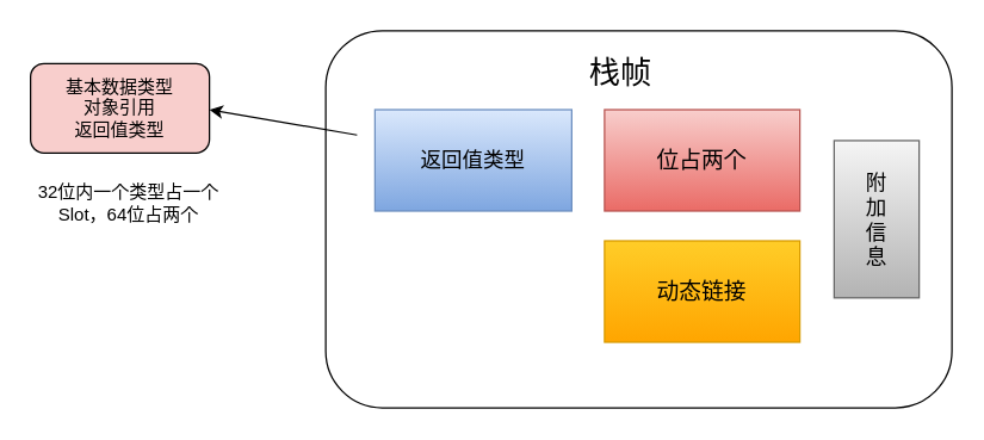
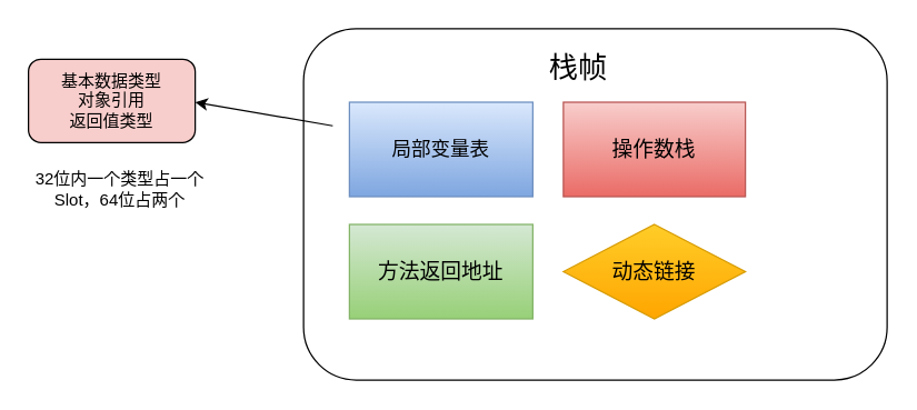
- <mxCell id="4" value="&lt;font style=&quot;font-size: 14px;&quot;&gt;返回值类型&lt;/font&gt;" style="rounded=0;whiteSpace=wrap;html=1;fillColor=#dae8fc;gradientColor=#7ea6e0;strokeColor=#6c8ebf;" vertex="1" parent="1"><mxGeometry x="251" y="73" width="132" height="68" as="geometry" /></mxCell>
+ <mxCell id="4" value="&lt;font style=&quot;font-size: 14px;&quot;&gt;局部变量表&lt;/font&gt;" style="rounded=0;whiteSpace=wrap;html=1;fillColor=#dae8fc;gradientColor=#7ea6e0;strokeColor=#6c8ebf;" vertex="1" parent="1"><mxGeometry x="251" y="73" width="132" height="68" as="geometry" /></mxCell>
- <mxCell id="5" value="&lt;font style=&quot;font-size: 15px;&quot;&gt;位占两个&lt;/font&gt;" style="rounded=0;whiteSpace=wrap;html=1;fillColor=#f8cecc;gradientColor=#ea6b66;strokeColor=#b85450;" vertex="1" parent="1"><mxGeometry x="405" y="73" width="131" height="68" as="geometry" /></mxCell>
+ <mxCell id="5" value="&lt;font style=&quot;font-size: 15px;&quot;&gt;操作数栈&lt;/font&gt;" style="rounded=0;whiteSpace=wrap;html=1;fillColor=#f8cecc;gradientColor=#ea6b66;strokeColor=#b85450;" vertex="1" parent="1"><mxGeometry x="405" y="73" width="131" height="68" as="geometry" /></mxCell>
- <mxCell id="8" value="&lt;font style=&quot;font-size: 14px;&quot;&gt;附&lt;/font&gt;&lt;div&gt;&lt;font style=&quot;font-size: 14px;&quot;&gt;加&lt;/font&gt;&lt;/div&gt;&lt;div&gt;&lt;font style=&quot;font-size: 14px;&quot;&gt;信&lt;/font&gt;&lt;/div&gt;&lt;div&gt;&lt;font style=&quot;font-size: 14px;&quot;&gt;息&lt;/font&gt;&lt;/div&gt;" style="rounded=0;whiteSpace=wrap;html=1;fillColor=#f5f5f5;gradientColor=#b3b3b3;strokeColor=#666666;" vertex="1" parent="1"><mxGeometry x="559" y="93.75" width="57" height="105.5" as="geometry" /></mxCell>
+ <mxCell id="6" value="&lt;font style=&quot;font-size: 15px;&quot;&gt;方法返回地址&lt;/font&gt;" style="rounded=0;whiteSpace=wrap;html=1;fillColor=#d5e8d4;gradientColor=#97d077;strokeColor=#82b366;" vertex="1" parent="1"><mxGeometry x="251" y="161" width="132" height="68" as="geometry" /></mxCell>
- <mxCell id="7" value="&lt;font style=&quot;font-size: 15px;&quot;&gt;动态链接&lt;/font&gt;" style="rounded=0;whiteSpace=wrap;html=1;fillColor=#ffcd28;gradientColor=#ffa500;strokeColor=#d79b00;" vertex="1" parent="1"><mxGeometry x="405" y="161" width="131" height="68" as="geometry" /></mxCell>
+ <mxCell id="7" value="&lt;font style=&quot;font-size: 15px;&quot;&gt;动态链接&lt;/font&gt;" style="rhombus;whiteSpace=wrap;html=1;fillColor=#ffcd28;gradientColor=#ffa500;strokeColor=#d79b00;" vertex="1" parent="1"><mxGeometry x="405" y="161" width="131" height="68" as="geometry" /></mxCell>
